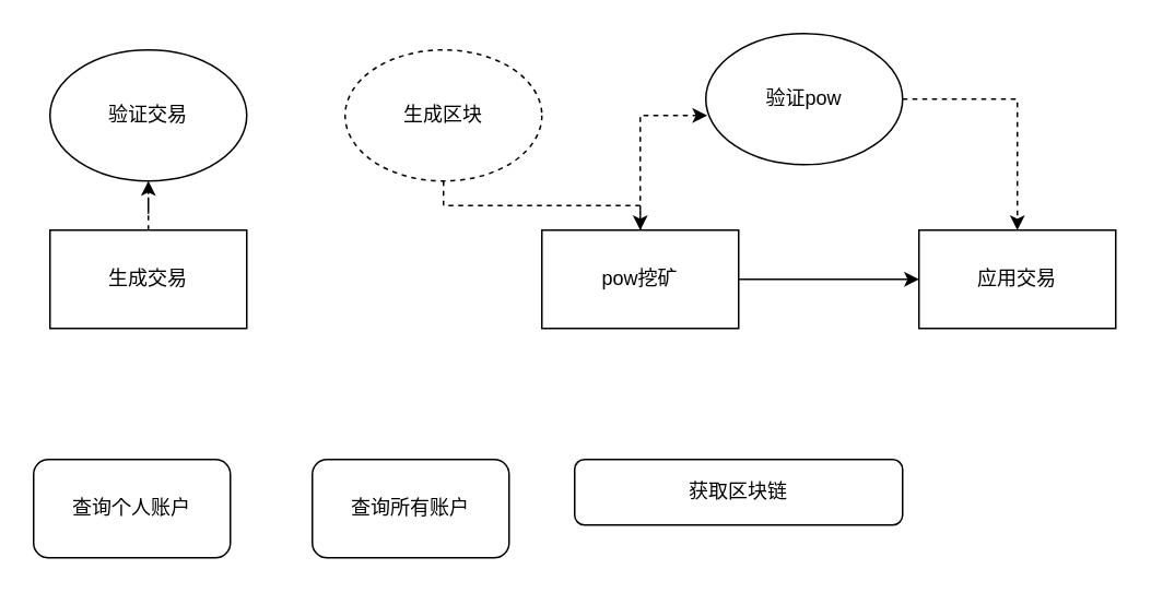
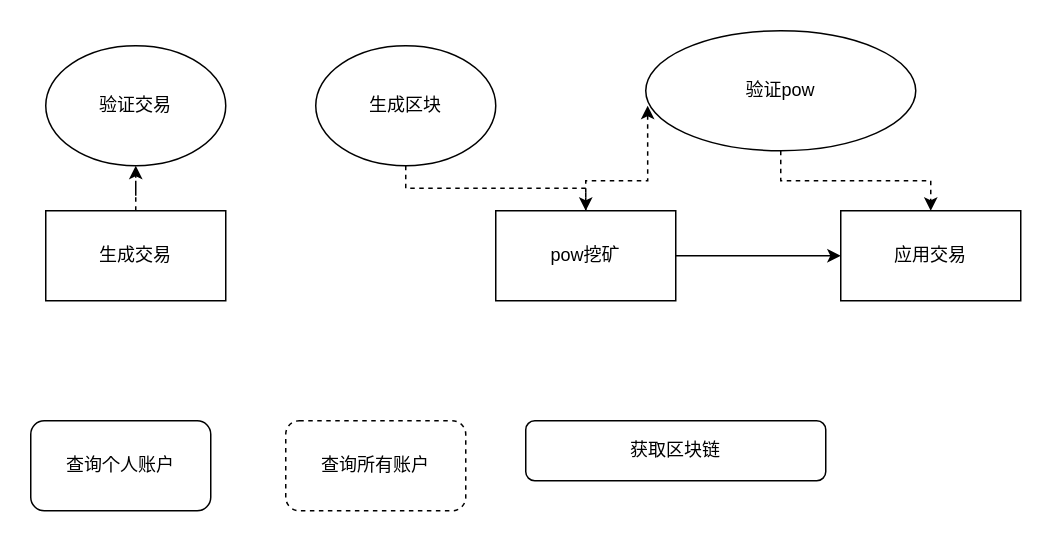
- <mxCell id="14" value="验证pow" style="ellipse;whiteSpace=wrap;html=1;" vertex="1" parent="1"><mxGeometry x="430" y="20" width="120" height="80" as="geometry" /></mxCell>
+ <mxCell id="14" value="验证pow" style="ellipse;whiteSpace=wrap;html=1;" vertex="1" parent="1"><mxGeometry x="430" y="20" width="180" height="80" as="geometry" /></mxCell>
- <mxCell id="8" value="生成区块" style="ellipse;whiteSpace=wrap;html=1;dashed=1;" vertex="1" parent="1"><mxGeometry x="210" y="30" width="120" height="80" as="geometry" /></mxCell>
+ <mxCell id="8" value="生成区块" style="ellipse;whiteSpace=wrap;html=1;" vertex="1" parent="1"><mxGeometry x="210" y="30" width="120" height="80" as="geometry" /></mxCell>
- <mxCell id="11" value="查询所有账户" style="rounded=1;whiteSpace=wrap;html=1;" vertex="1" parent="1"><mxGeometry x="190" y="280" width="120" height="60" as="geometry" /></mxCell>
+ <mxCell id="11" value="查询所有账户" style="rounded=1;whiteSpace=wrap;html=1;dashed=1;" vertex="1" parent="1"><mxGeometry x="190" y="280" width="120" height="60" as="geometry" /></mxCell>
